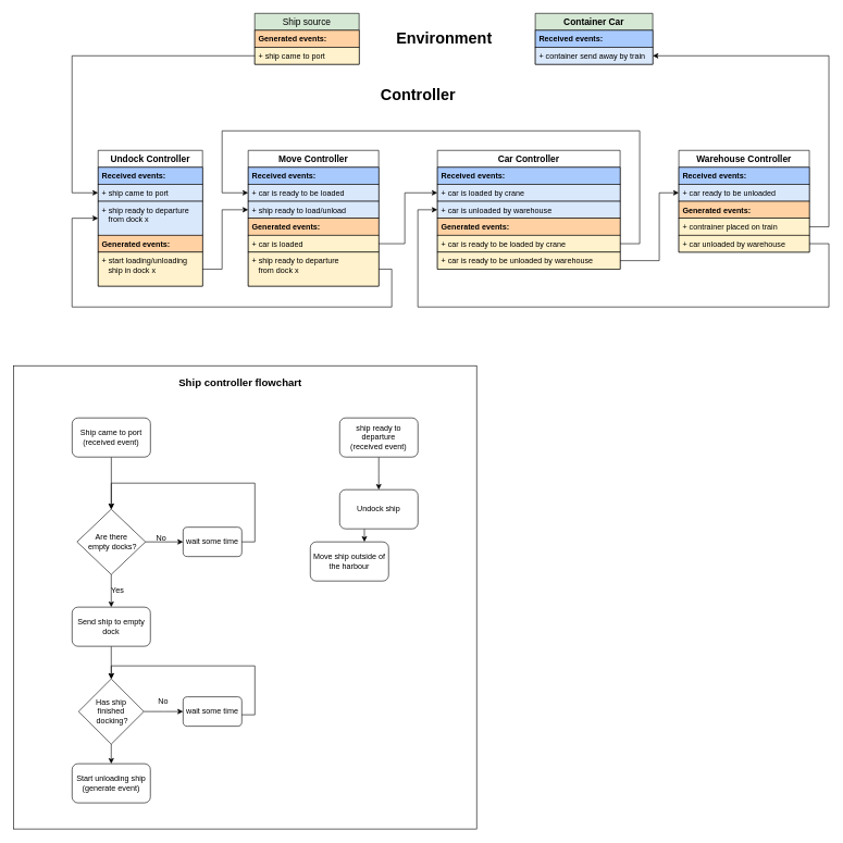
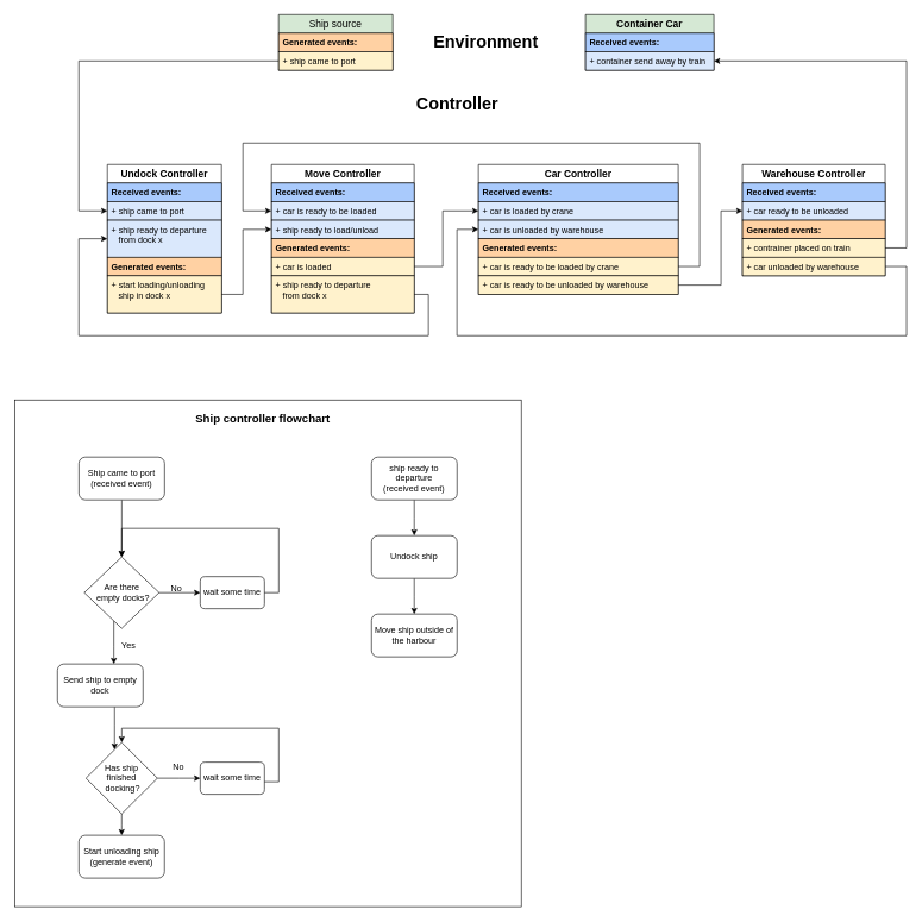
- <mxCell id="66" value="Move ship outside of the harbour" style="whiteSpace=wrap;html=1;rounded=1;" parent="1" vertex="1"><mxGeometry x="475.1" y="830" width="120" height="60" as="geometry" /></mxCell>
+ <mxCell id="66" value="Move ship outside of the harbour" style="whiteSpace=wrap;html=1;rounded=1;" parent="1" vertex="1"><mxGeometry x="520.1" y="860" width="120" height="60" as="geometry" /></mxCell>
- <mxCell id="53" value="Send ship to empty dock" style="rounded=1;whiteSpace=wrap;html=1;" parent="1" vertex="1"><mxGeometry x="110.01" y="930" width="120" height="60" as="geometry" /></mxCell>
+ <mxCell id="53" value="Send ship to empty dock" style="rounded=1;whiteSpace=wrap;html=1;" parent="1" vertex="1"><mxGeometry x="80.01" y="930" width="120" height="60" as="geometry" /></mxCell>
